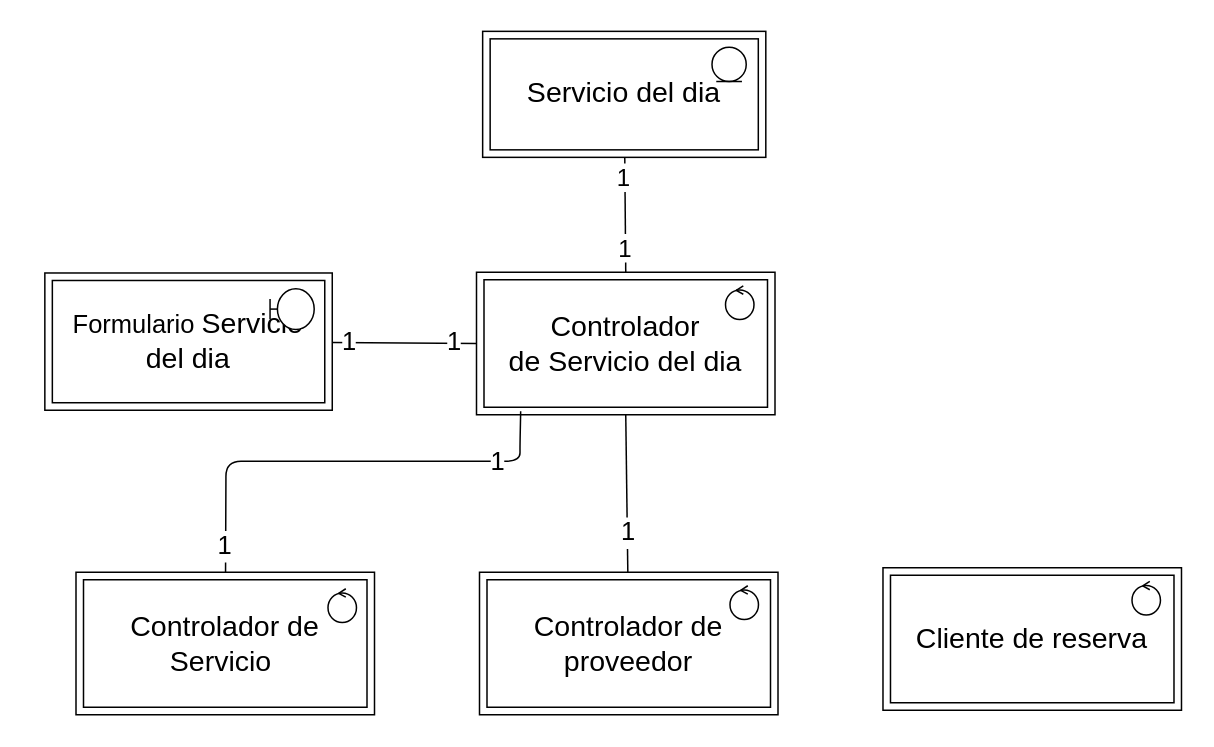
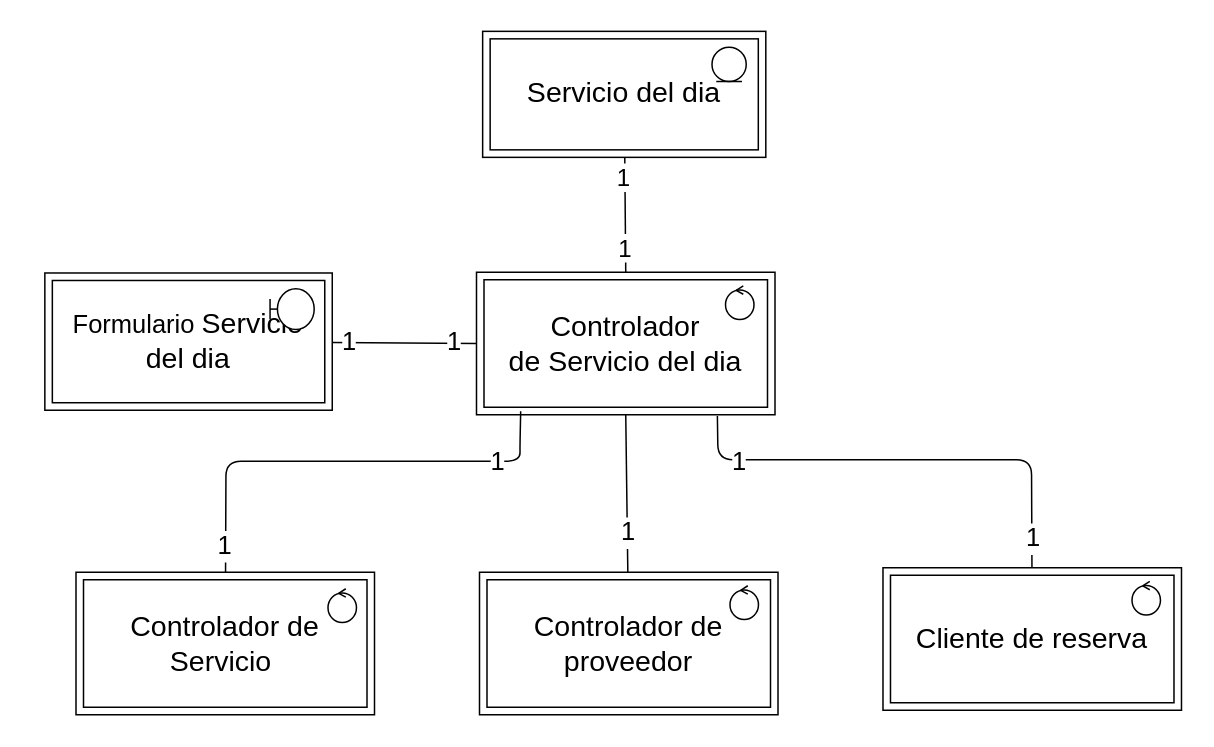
+ <mxCell id="30" style="edgeStyle=none;html=1;entryX=0.807;entryY=1.008;entryDx=0;entryDy=0;entryPerimeter=0;fontSize=17;endArrow=none;endFill=0;" edge="1" parent="1" source="22" target="4"><mxGeometry relative="1" as="geometry"><Array as="points"><mxPoint x="687" y="306" /><mxPoint x="478" y="306" /></Array></mxGeometry></mxCell>
+ <mxCell id="31" value="1" style="edgeLabel;html=1;align=center;verticalAlign=middle;resizable=0;points=[];fontSize=17;" vertex="1" connectable="0" parent="30"><mxGeometry x="0.726" y="1" relative="1" as="geometry"><mxPoint as="offset" /></mxGeometry></mxCell>
+ <mxCell id="32" value="1" style="edgeLabel;html=1;align=center;verticalAlign=middle;resizable=0;points=[];fontSize=17;" vertex="1" connectable="0" parent="30"><mxGeometry x="-0.872" relative="1" as="geometry"><mxPoint as="offset" /></mxGeometry></mxCell>
